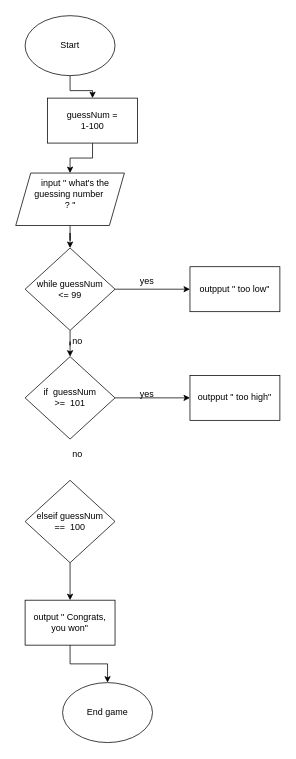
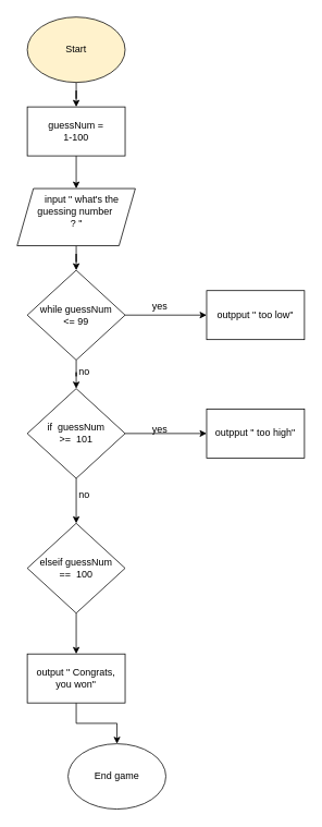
- <mxCell id="3" value="Start" style="ellipse;whiteSpace=wrap;html=1;strokeColor=default;" parent="1" vertex="1"><mxGeometry x="33" y="20" width="120" height="80" as="geometry" /></mxCell>
+ <mxCell id="3" value="Start" style="ellipse;whiteSpace=wrap;html=1;strokeColor=default;fillColor=#fff2cc;" parent="1" vertex="1"><mxGeometry x="33" y="20" width="120" height="80" as="geometry" /></mxCell>
- <mxCell id="6" value="&amp;nbsp;guessNum =&amp;nbsp;&lt;div&gt;1-100&lt;/div&gt;" style="rounded=0;whiteSpace=wrap;html=1;" parent="1" vertex="1"><mxGeometry x="63" y="130" width="120" height="60" as="geometry" /></mxCell>
+ <mxCell id="6" value="&amp;nbsp;guessNum =&amp;nbsp;&lt;div&gt;1-100&lt;/div&gt;" style="rounded=0;whiteSpace=wrap;html=1;" parent="1" vertex="1"><mxGeometry x="33" y="130" width="120" height="60" as="geometry" /></mxCell>
+ <mxCell id="13" value="" style="edgeStyle=orthogonalEdgeStyle;rounded=0;orthogonalLoop=1;jettySize=auto;html=1;" parent="1" source="15" target="18" edge="1"><mxGeometry relative="1" as="geometry" /></mxCell>
